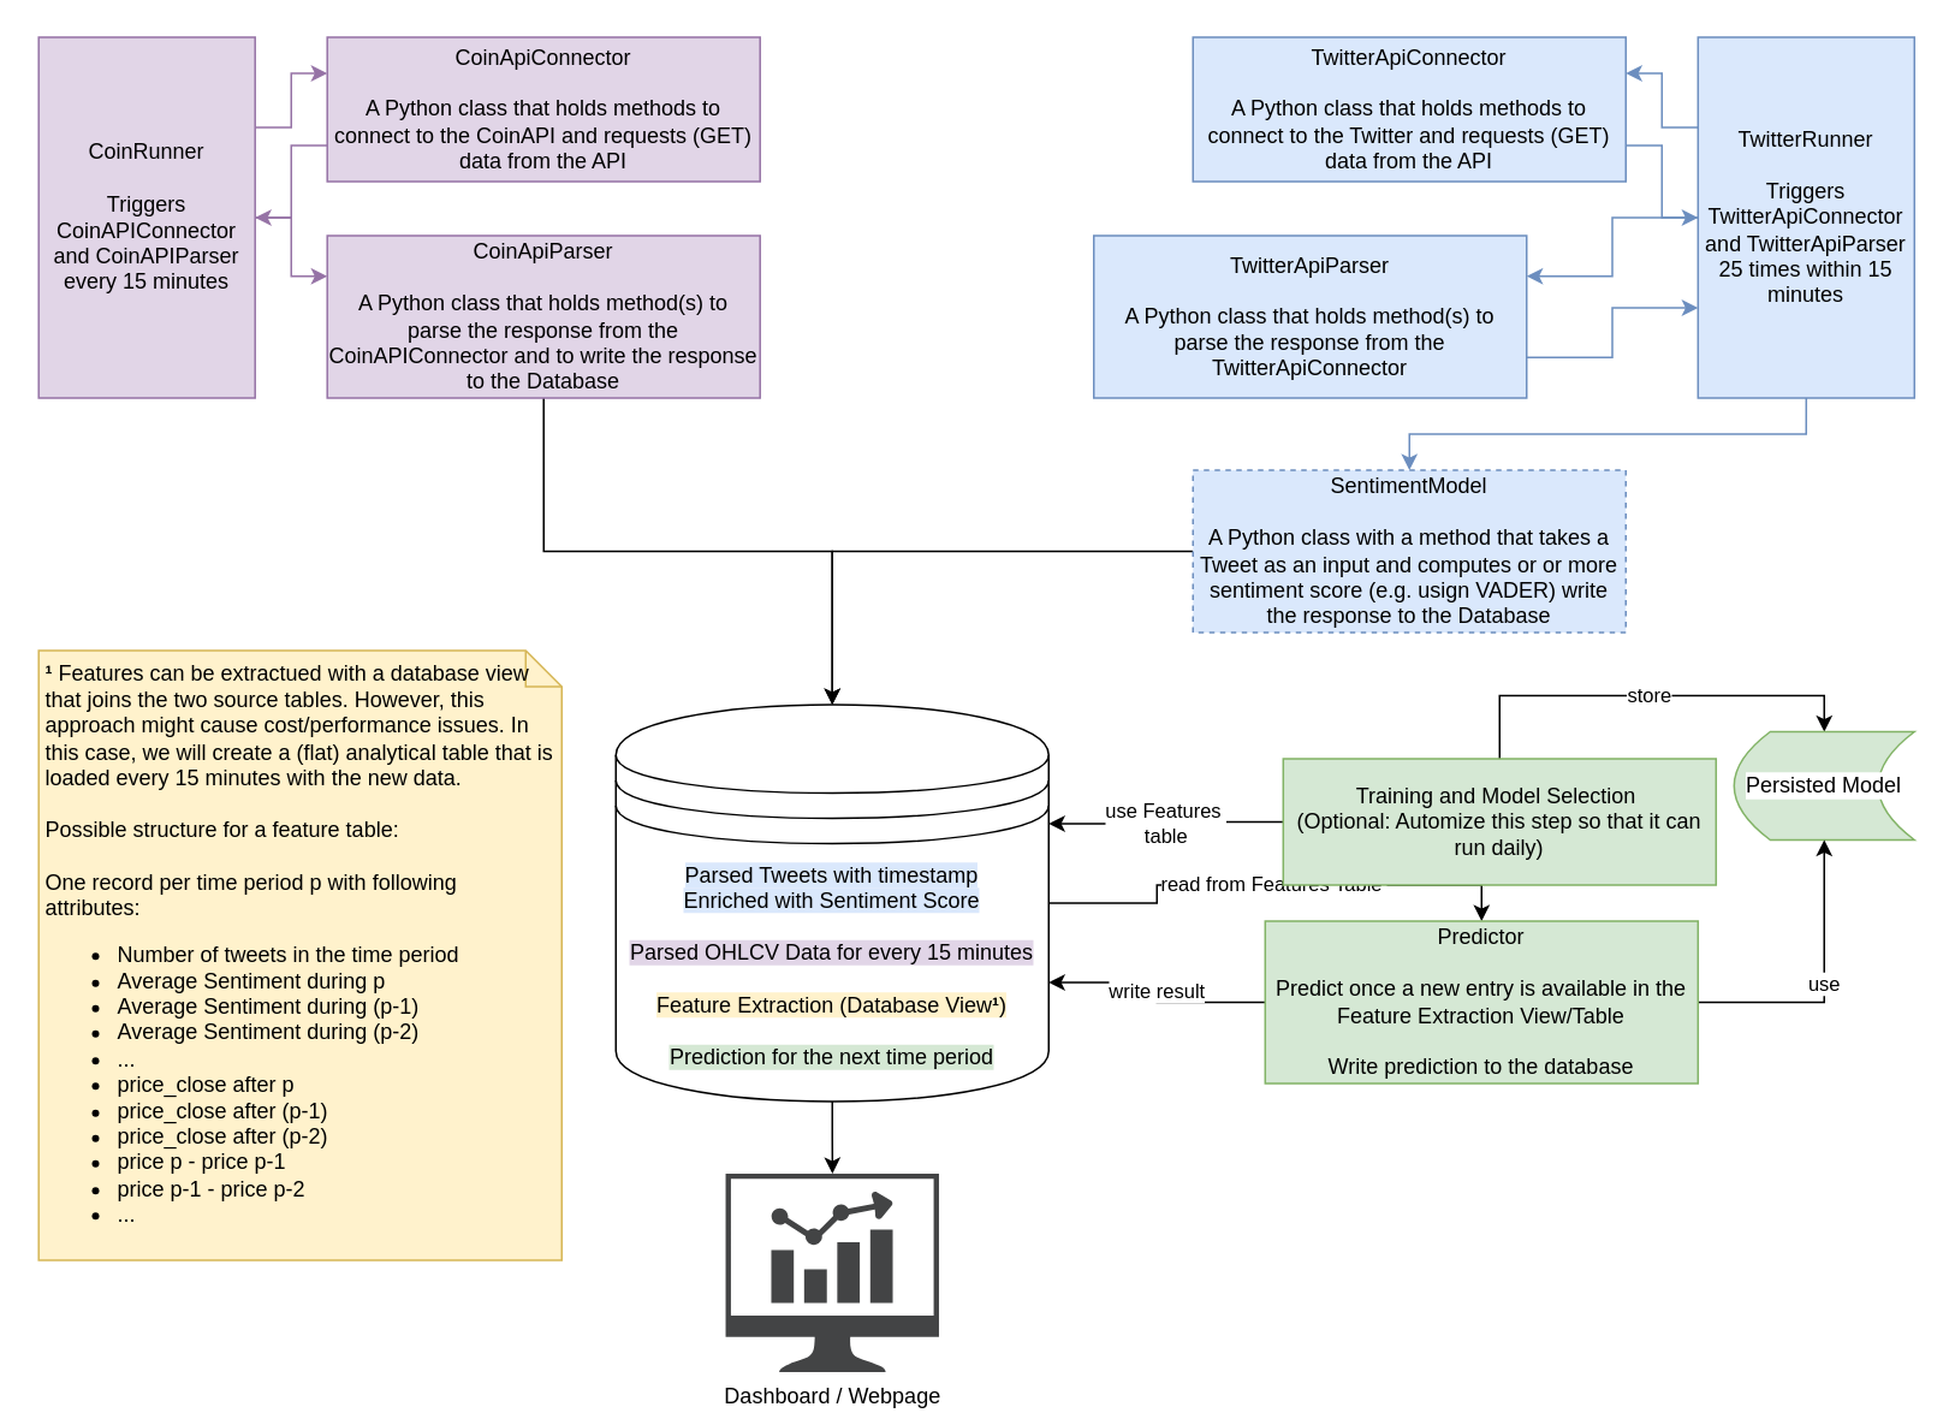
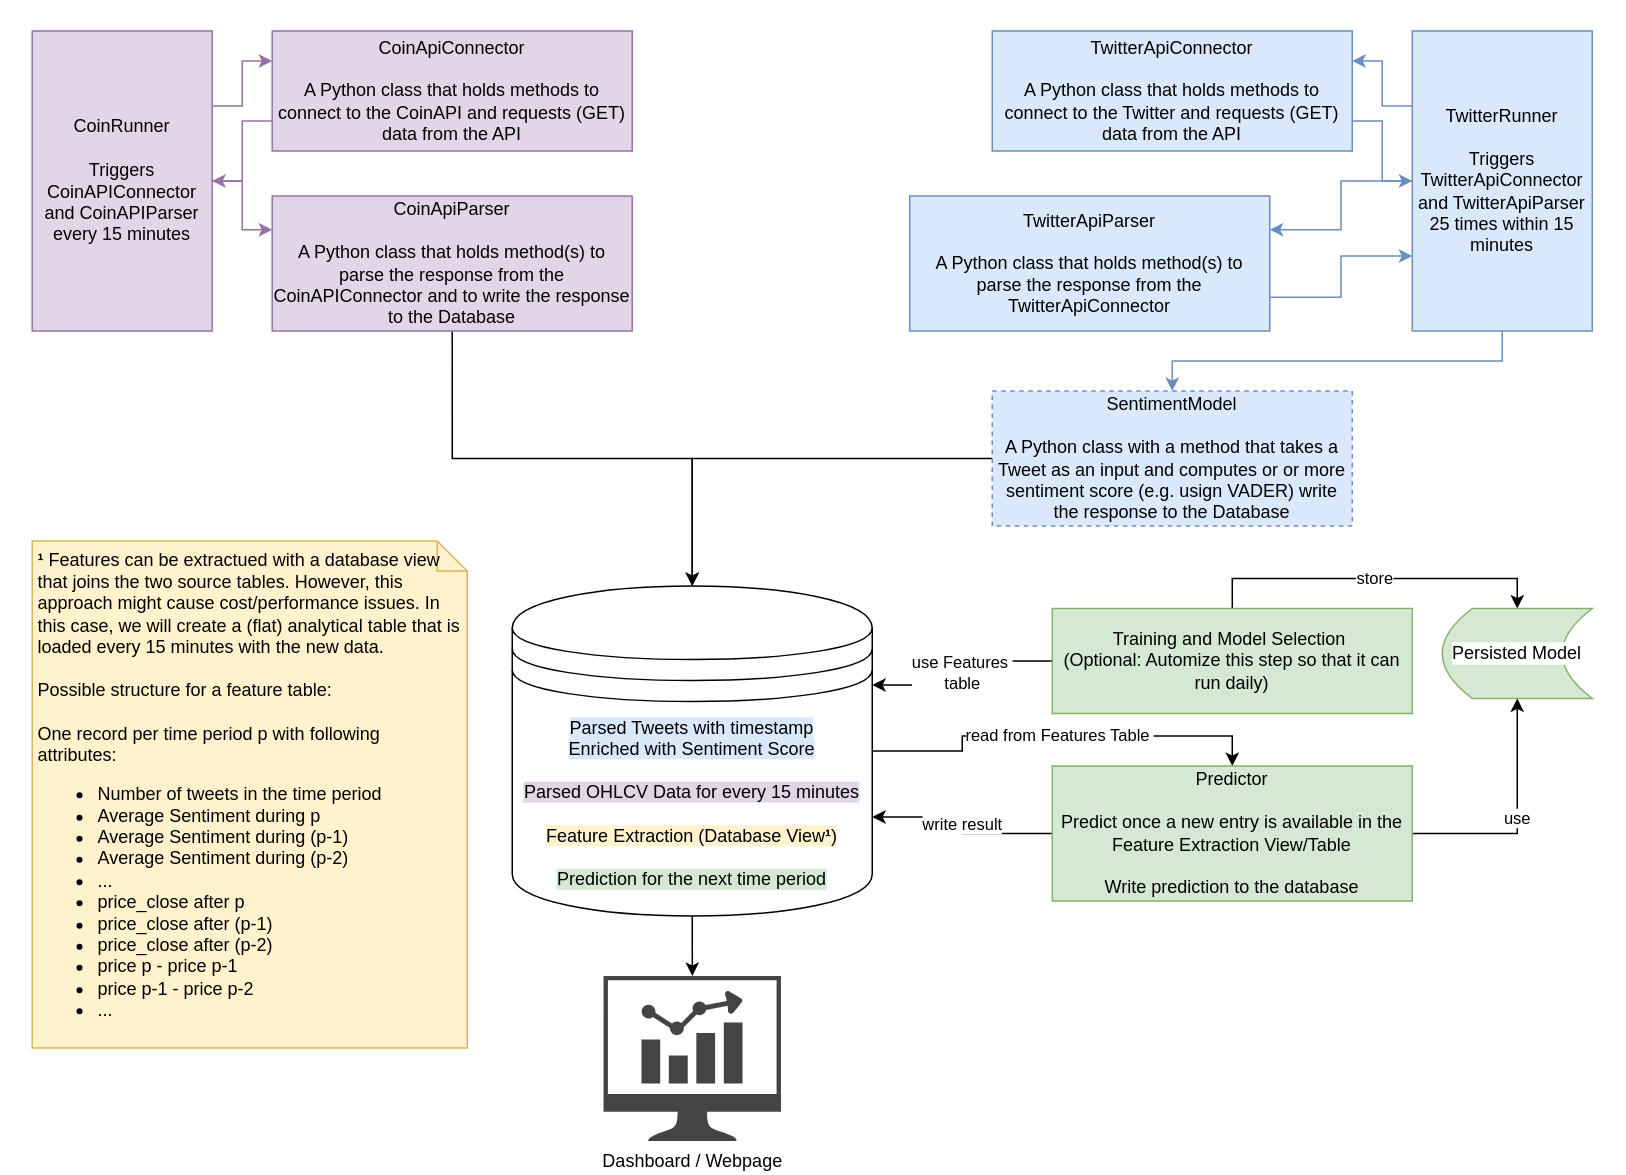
- <mxCell id="24" value="Training and Model Selection&amp;nbsp;&lt;br&gt;(Optional: Automize this step so that it can run daily)" style="rounded=0;whiteSpace=wrap;html=1;fillColor=#d5e8d4;strokeColor=#82b366;" parent="1" vertex="1"><mxGeometry x="711.03" y="420" width="240" height="70" as="geometry" /></mxCell>
+ <mxCell id="24" value="Training and Model Selection&amp;nbsp;&lt;br&gt;(Optional: Automize this step so that it can run daily)" style="rounded=0;whiteSpace=wrap;html=1;fillColor=#d5e8d4;strokeColor=#82b366;" parent="1" vertex="1"><mxGeometry x="701.03" y="405" width="240" height="70" as="geometry" /></mxCell>
